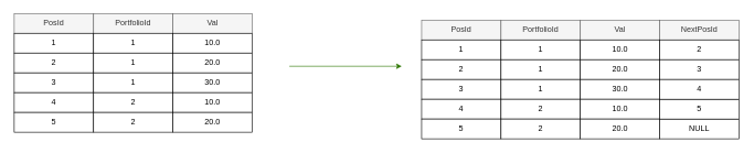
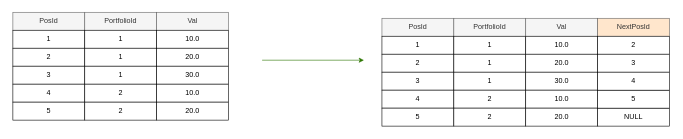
- <mxCell id="39" value="NextPosId" style="rounded=0;whiteSpace=wrap;html=1;fillColor=#f5f5f5;strokeColor=#666666;fontColor=#333333;" vertex="1" parent="1"><mxGeometry x="996" y="30" width="120" height="30" as="geometry" /></mxCell>
+ <mxCell id="39" value="NextPosId" style="rounded=0;whiteSpace=wrap;html=1;fillColor=#ffe6cc;strokeColor=#666666;fontColor=#333333;" vertex="1" parent="1"><mxGeometry x="996" y="30" width="120" height="30" as="geometry" /></mxCell>
